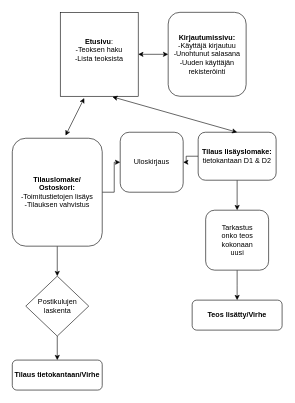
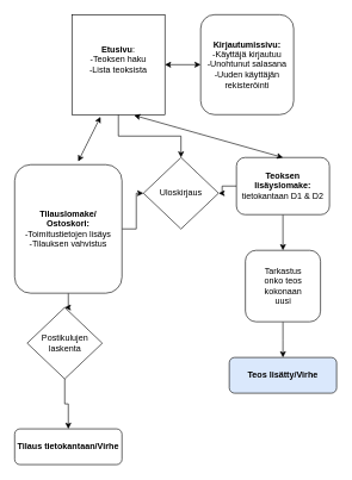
+ <mxCell id="3" value="" style="edgeStyle=orthogonalEdgeStyle;rounded=0;orthogonalLoop=1;jettySize=auto;html=1;" edge="1" parent="1" source="4" target="20"><mxGeometry relative="1" as="geometry" /></mxCell>
- <mxCell id="12" value="&lt;b&gt;Tilaus lisäyslomake:&lt;/b&gt;&lt;div&gt;tietokantaan D1 &amp;amp; D2&lt;/div&gt;" style="rounded=1;whiteSpace=wrap;html=1;" parent="1" vertex="1"><mxGeometry x="330" y="220" width="130" height="80" as="geometry" /></mxCell>
+ <mxCell id="12" value="&lt;b&gt;Teoksen lisäyslomake:&lt;/b&gt;&lt;div&gt;tietokantaan D1 &amp;amp; D2&lt;/div&gt;" style="rounded=1;whiteSpace=wrap;html=1;" parent="1" vertex="1"><mxGeometry x="330" y="220" width="130" height="80" as="geometry" /></mxCell>
- <mxCell id="20" value="Uloskirjaus" style="whiteSpace=wrap;html=1;rounded=1;" vertex="1" parent="1"><mxGeometry x="200" y="220" width="105" height="100" as="geometry" /></mxCell>
+ <mxCell id="20" value="Uloskirjaus" style="rhombus;whiteSpace=wrap;html=1;" vertex="1" parent="1"><mxGeometry x="200" y="220" width="105" height="100" as="geometry" /></mxCell>
- <mxCell id="6" value="Postikulujen laskenta" style="rhombus;whiteSpace=wrap;html=1;" parent="1" vertex="1"><mxGeometry x="42.5" y="460" width="105" height="100" as="geometry" /></mxCell>
+ <mxCell id="6" value="Postikulujen laskenta" style="rhombus;whiteSpace=wrap;html=1;" parent="1" vertex="1"><mxGeometry x="37.5" y="430" width="105" height="100" as="geometry" /></mxCell>
- <mxCell id="19" value="&lt;b&gt;Teos lisätty/Virhe&lt;/b&gt;" style="rounded=1;whiteSpace=wrap;html=1;" vertex="1" parent="1"><mxGeometry x="320" y="500" width="150" height="50" as="geometry" /></mxCell>
+ <mxCell id="19" value="&lt;b&gt;Teos lisätty/Virhe&lt;/b&gt;" style="rounded=1;whiteSpace=wrap;html=1;fillColor=#dae8fc;" vertex="1" parent="1"><mxGeometry x="320" y="500" width="150" height="50" as="geometry" /></mxCell>
